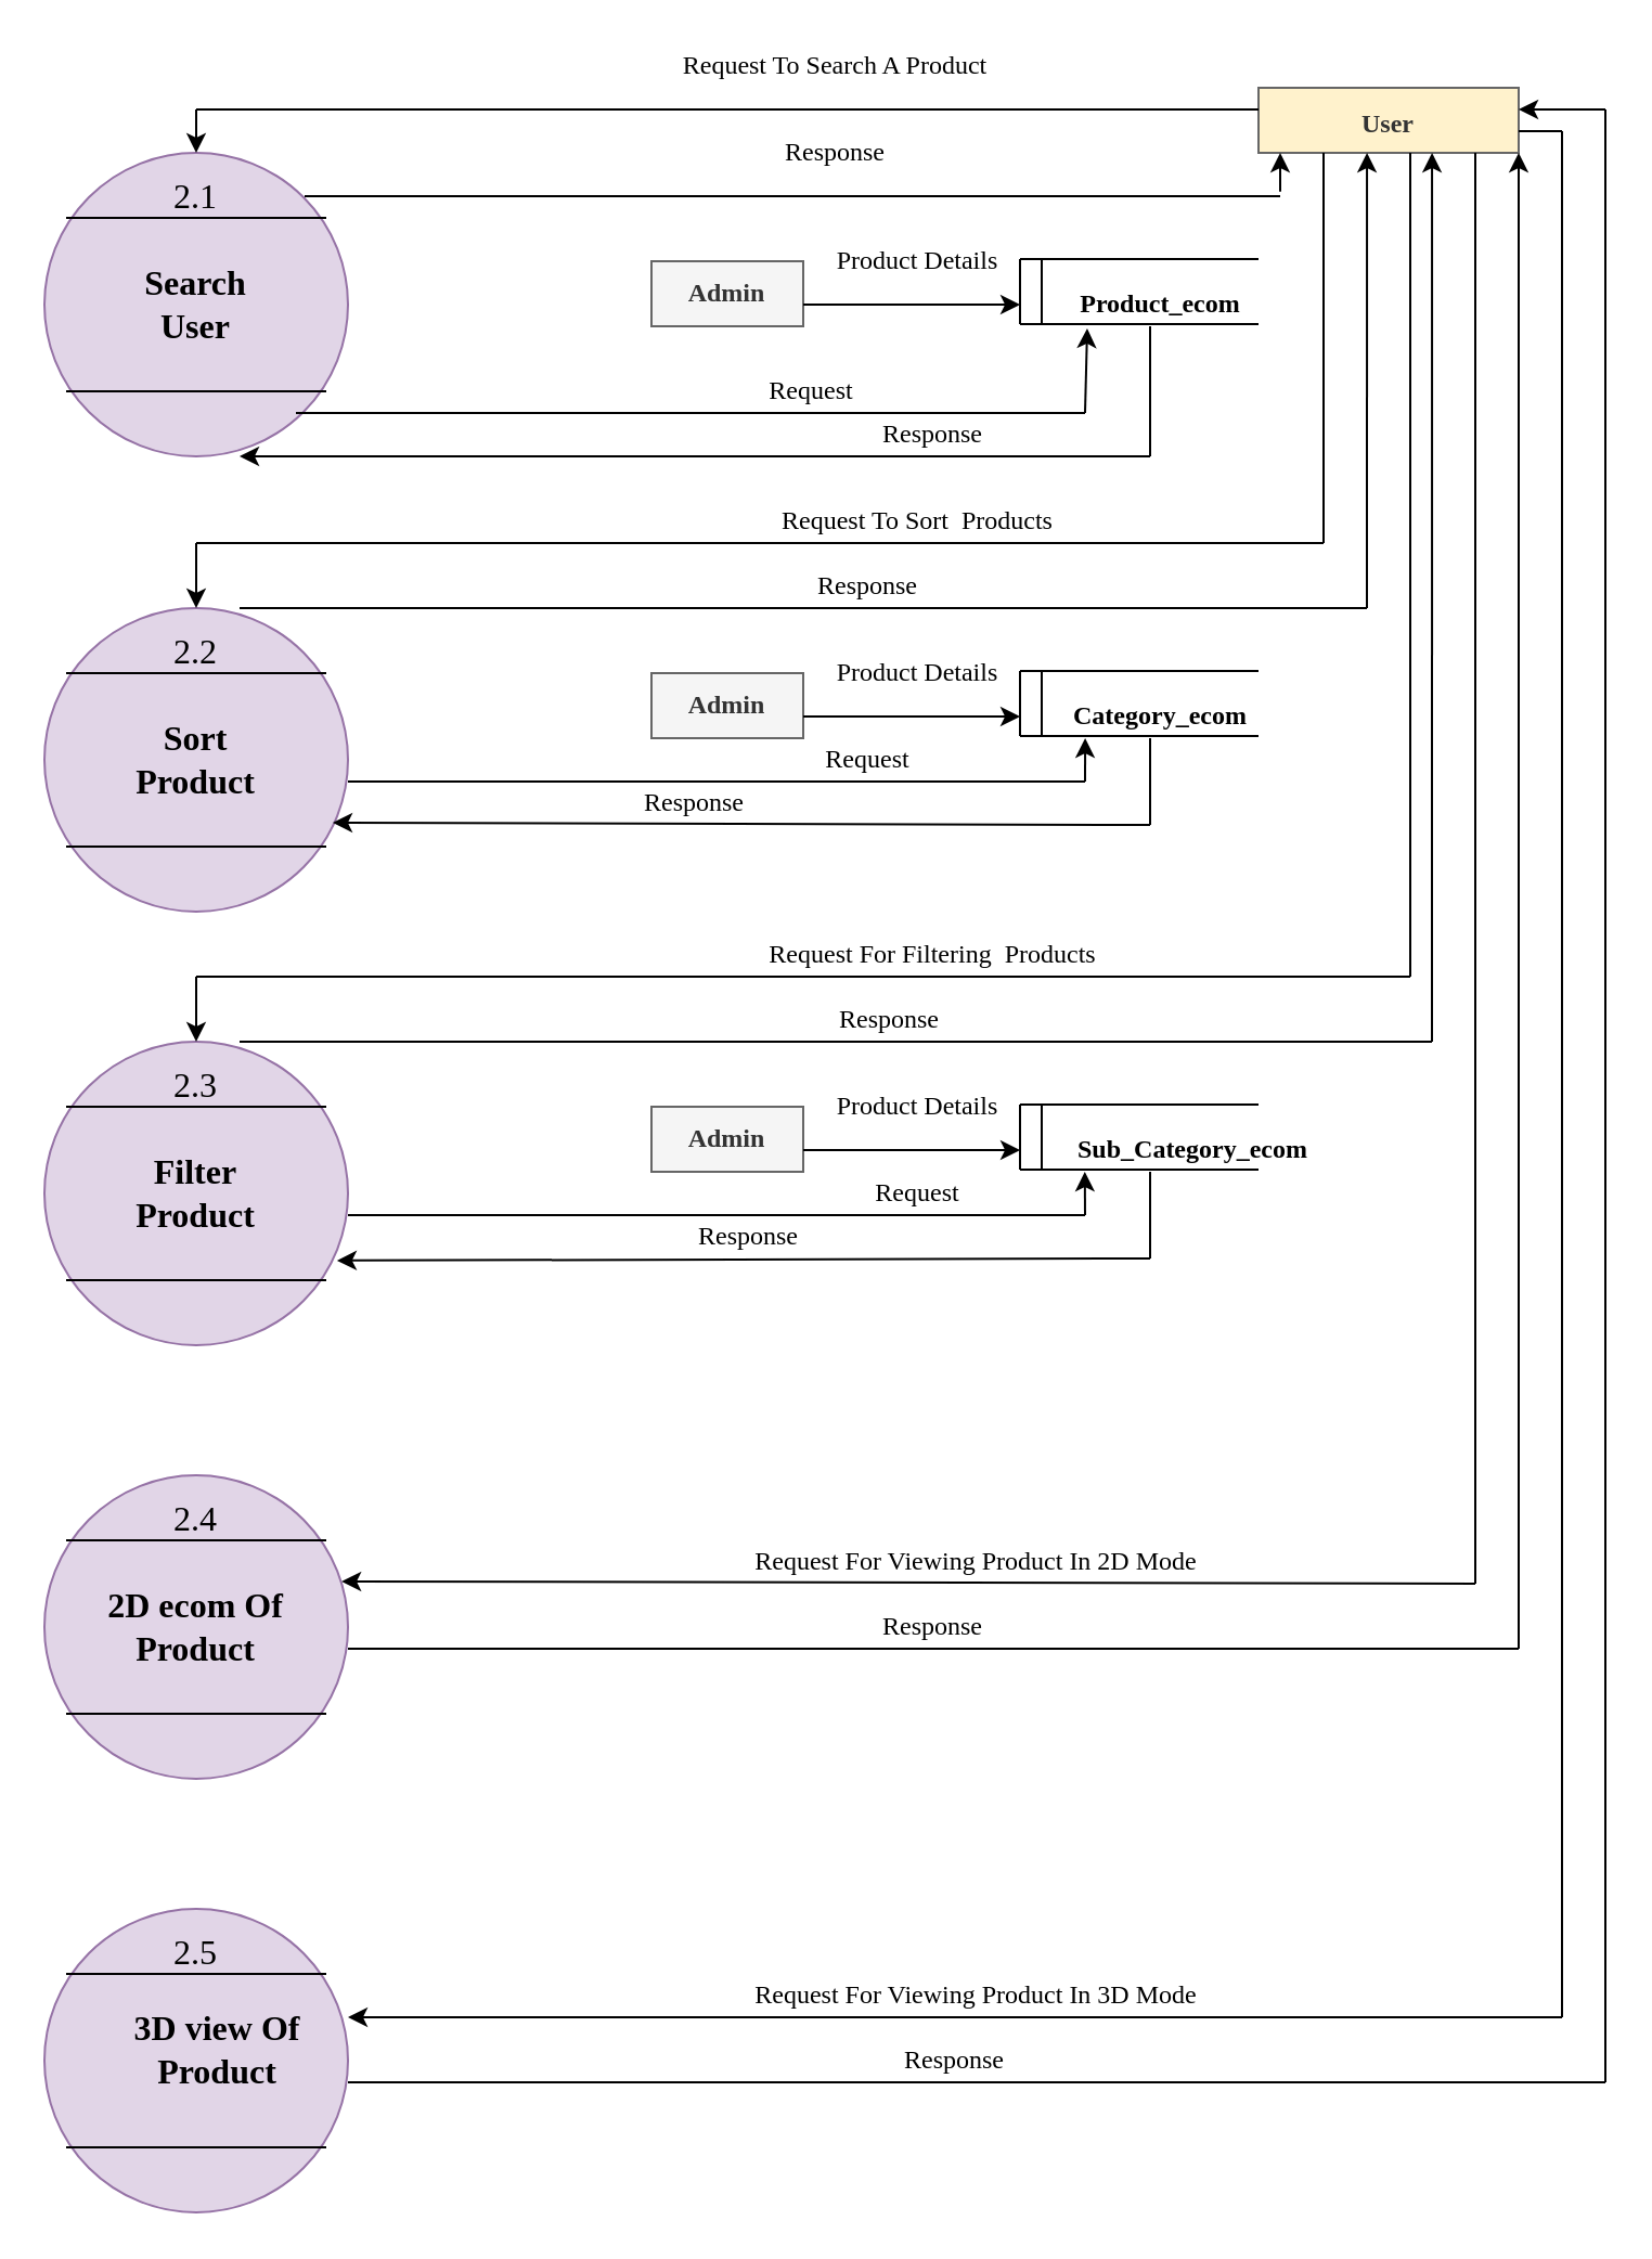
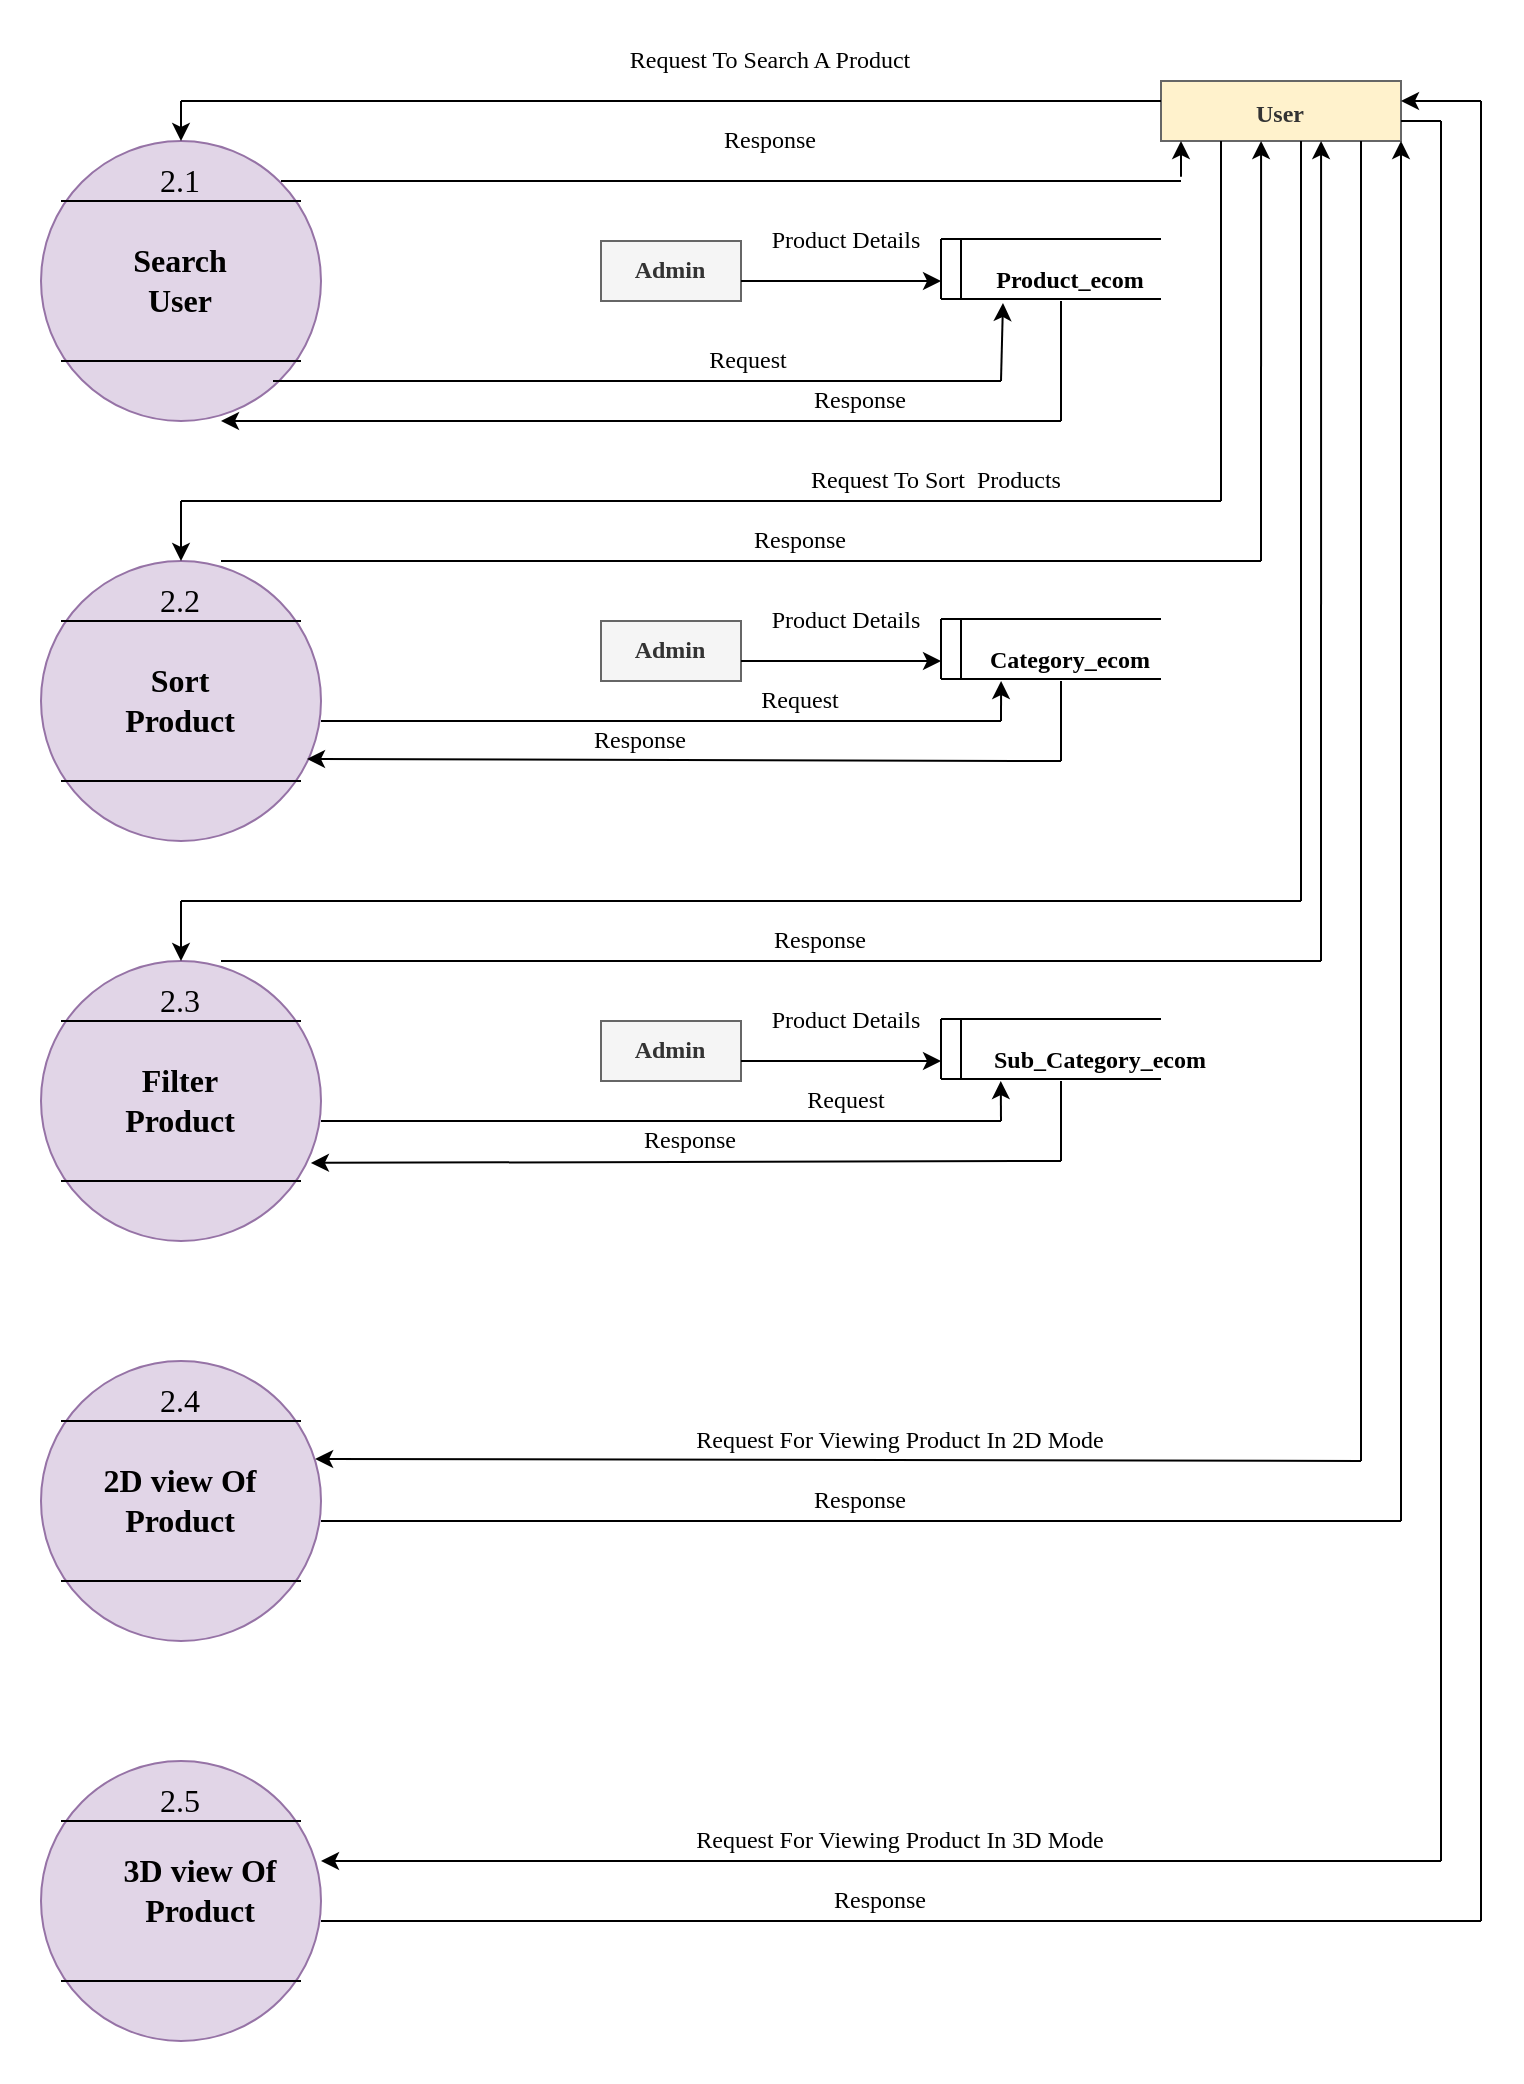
- <mxCell id="54" value="&lt;font face=&quot;Lucida Console&quot;&gt;Request To Sort&amp;nbsp; Products&lt;/font&gt;" style="text;html=1;strokeColor=none;fillColor=none;align=center;verticalAlign=middle;whiteSpace=wrap;rounded=0;fontSize=12;" parent="1" vertex="1"><mxGeometry x="288" y="230" width="270" height="20" as="geometry" /></mxCell>
+ <mxCell id="54" value="&lt;font face=&quot;Lucida Console&quot;&gt;Request To Sort&amp;nbsp; Products&lt;/font&gt;" style="text;html=1;strokeColor=none;fillColor=none;align=center;verticalAlign=middle;whiteSpace=wrap;rounded=0;fontSize=12;" parent="1" vertex="1"><mxGeometry x="333" y="230" width="270" height="20" as="geometry" /></mxCell>
- <mxCell id="74" value="&lt;font face=&quot;Lucida Console&quot;&gt;Request For Filtering&amp;nbsp; Products&lt;/font&gt;" style="text;html=1;strokeColor=none;fillColor=none;align=center;verticalAlign=middle;whiteSpace=wrap;rounded=0;fontSize=12;" parent="1" vertex="1"><mxGeometry x="275" y="430" width="310" height="20" as="geometry" /></mxCell>
- <mxCell id="21" value="&lt;font face=&quot;Lucida Console&quot;&gt;&lt;b&gt;2D ecom Of Product&lt;br&gt;&lt;/b&gt;&lt;/font&gt;" style="text;html=1;strokeColor=none;fillColor=none;align=center;verticalAlign=middle;whiteSpace=wrap;rounded=0;fontSize=16;" parent="1" vertex="1"><mxGeometry x="35" y="740" width="110" height="20" as="geometry" /></mxCell>
+ <mxCell id="21" value="&lt;font face=&quot;Lucida Console&quot;&gt;&lt;b&gt;2D view Of Product&lt;br&gt;&lt;/b&gt;&lt;/font&gt;" style="text;html=1;strokeColor=none;fillColor=none;align=center;verticalAlign=middle;whiteSpace=wrap;rounded=0;fontSize=16;" parent="1" vertex="1"><mxGeometry x="35" y="740" width="110" height="20" as="geometry" /></mxCell>
